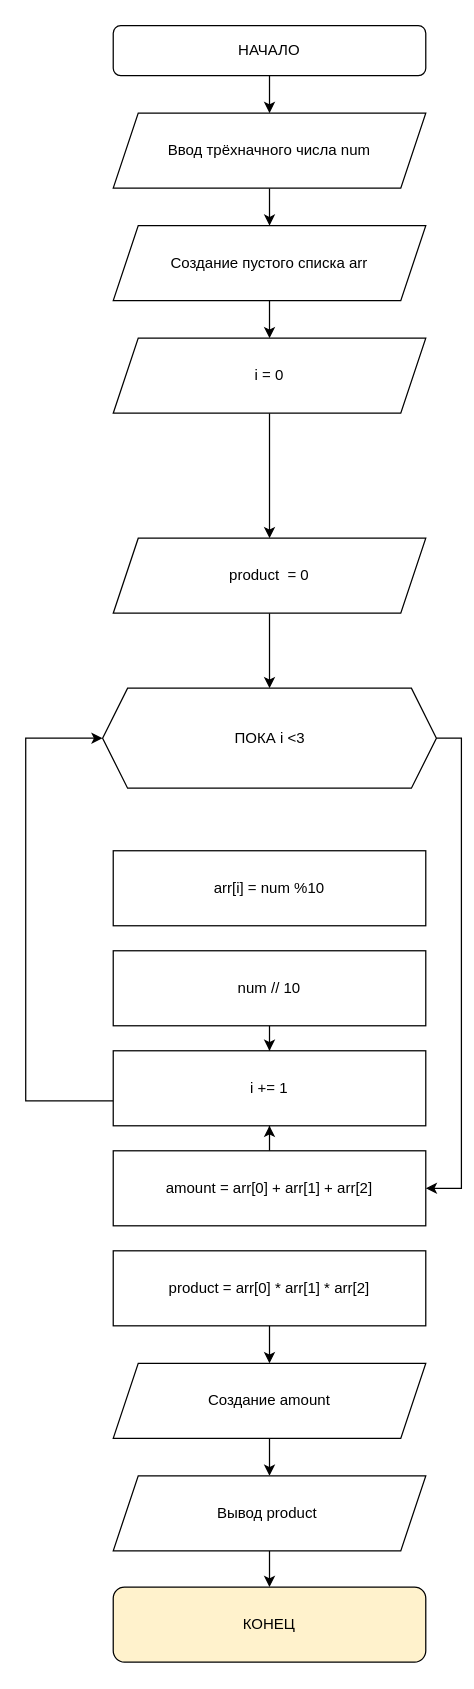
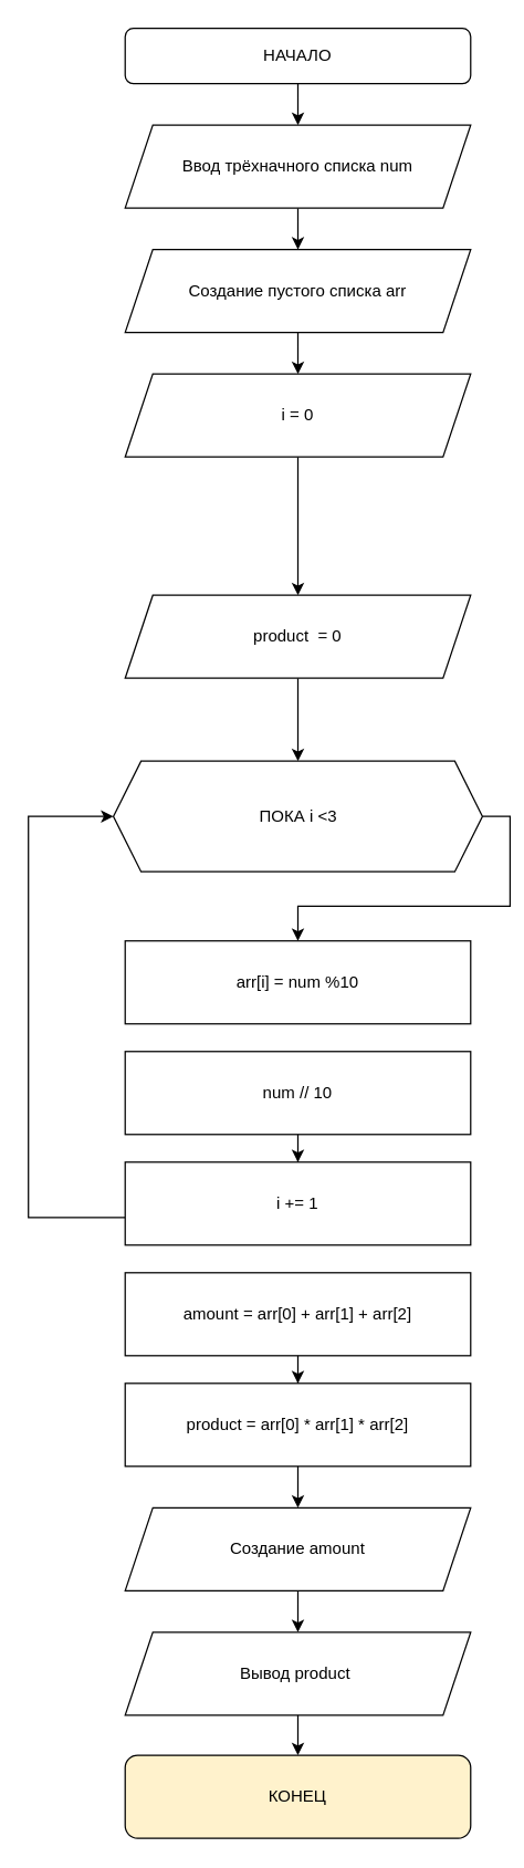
- <mxCell id="5" value="Ввод трёхначного числа num" style="shape=parallelogram;perimeter=parallelogramPerimeter;whiteSpace=wrap;html=1;fixedSize=1;" vertex="1" parent="1"><mxGeometry x="90" y="90" width="250" height="60" as="geometry" /></mxCell>
+ <mxCell id="5" value="Ввод трёхначного списка num" style="shape=parallelogram;perimeter=parallelogramPerimeter;whiteSpace=wrap;html=1;fixedSize=1;" vertex="1" parent="1"><mxGeometry x="90" y="90" width="250" height="60" as="geometry" /></mxCell>
- <mxCell id="26" style="edgeStyle=orthogonalEdgeStyle;rounded=0;orthogonalLoop=1;jettySize=auto;html=1;exitX=1;exitY=0.5;exitDx=0;exitDy=0;entryX=1;entryY=0.5;entryDx=0;entryDy=0;" edge="1" parent="1" source="27" target="22"><mxGeometry relative="1" as="geometry" /></mxCell>
+ <mxCell id="26" style="edgeStyle=orthogonalEdgeStyle;rounded=0;orthogonalLoop=1;jettySize=auto;html=1;exitX=1;exitY=0.5;exitDx=0;exitDy=0;" edge="1" parent="1" source="27" target="8"><mxGeometry relative="1" as="geometry" /></mxCell>
- <mxCell id="21" value="" style="edgeStyle=orthogonalEdgeStyle;rounded=0;orthogonalLoop=1;jettySize=auto;html=1;" edge="1" parent="1" source="22" target="12"><mxGeometry relative="1" as="geometry" /></mxCell>
+ <mxCell id="21" value="" style="edgeStyle=orthogonalEdgeStyle;rounded=0;orthogonalLoop=1;jettySize=auto;html=1;" edge="1" parent="1" source="22" target="24"><mxGeometry relative="1" as="geometry" /></mxCell>
